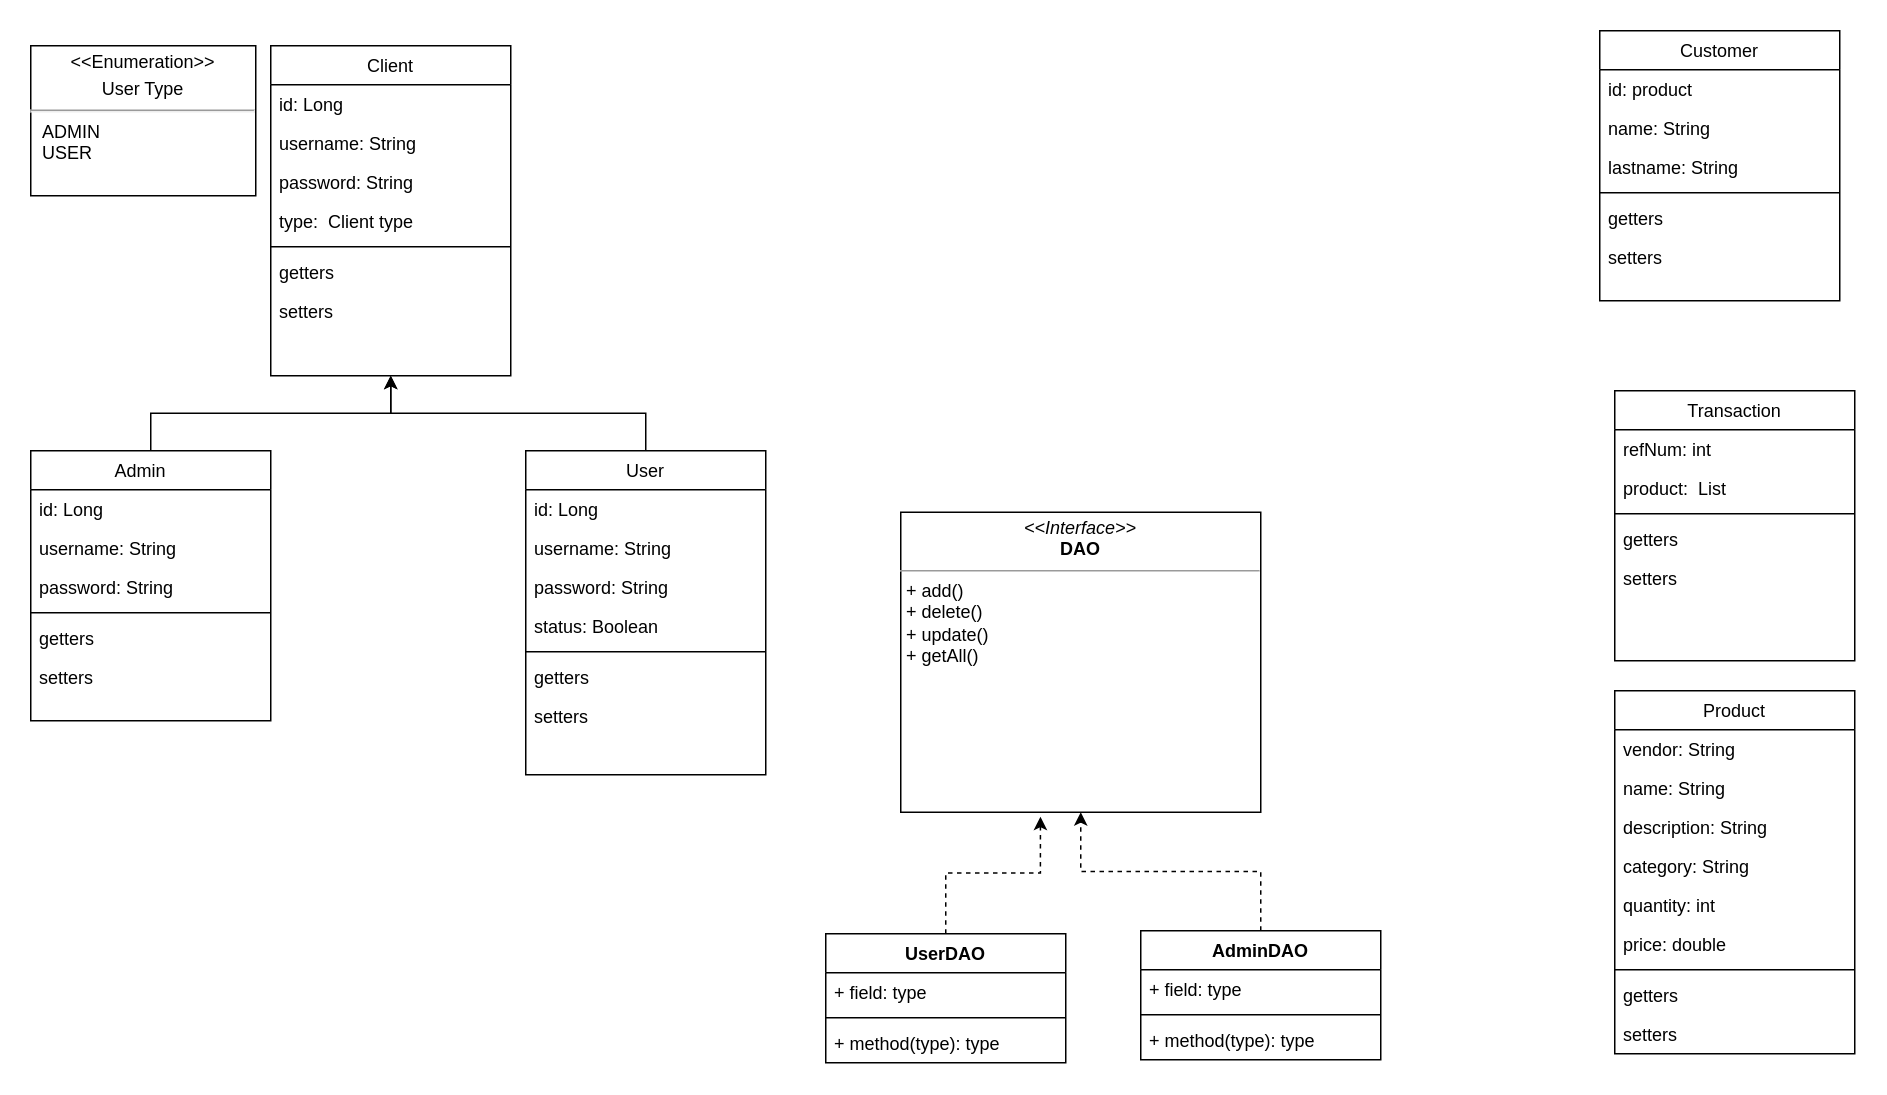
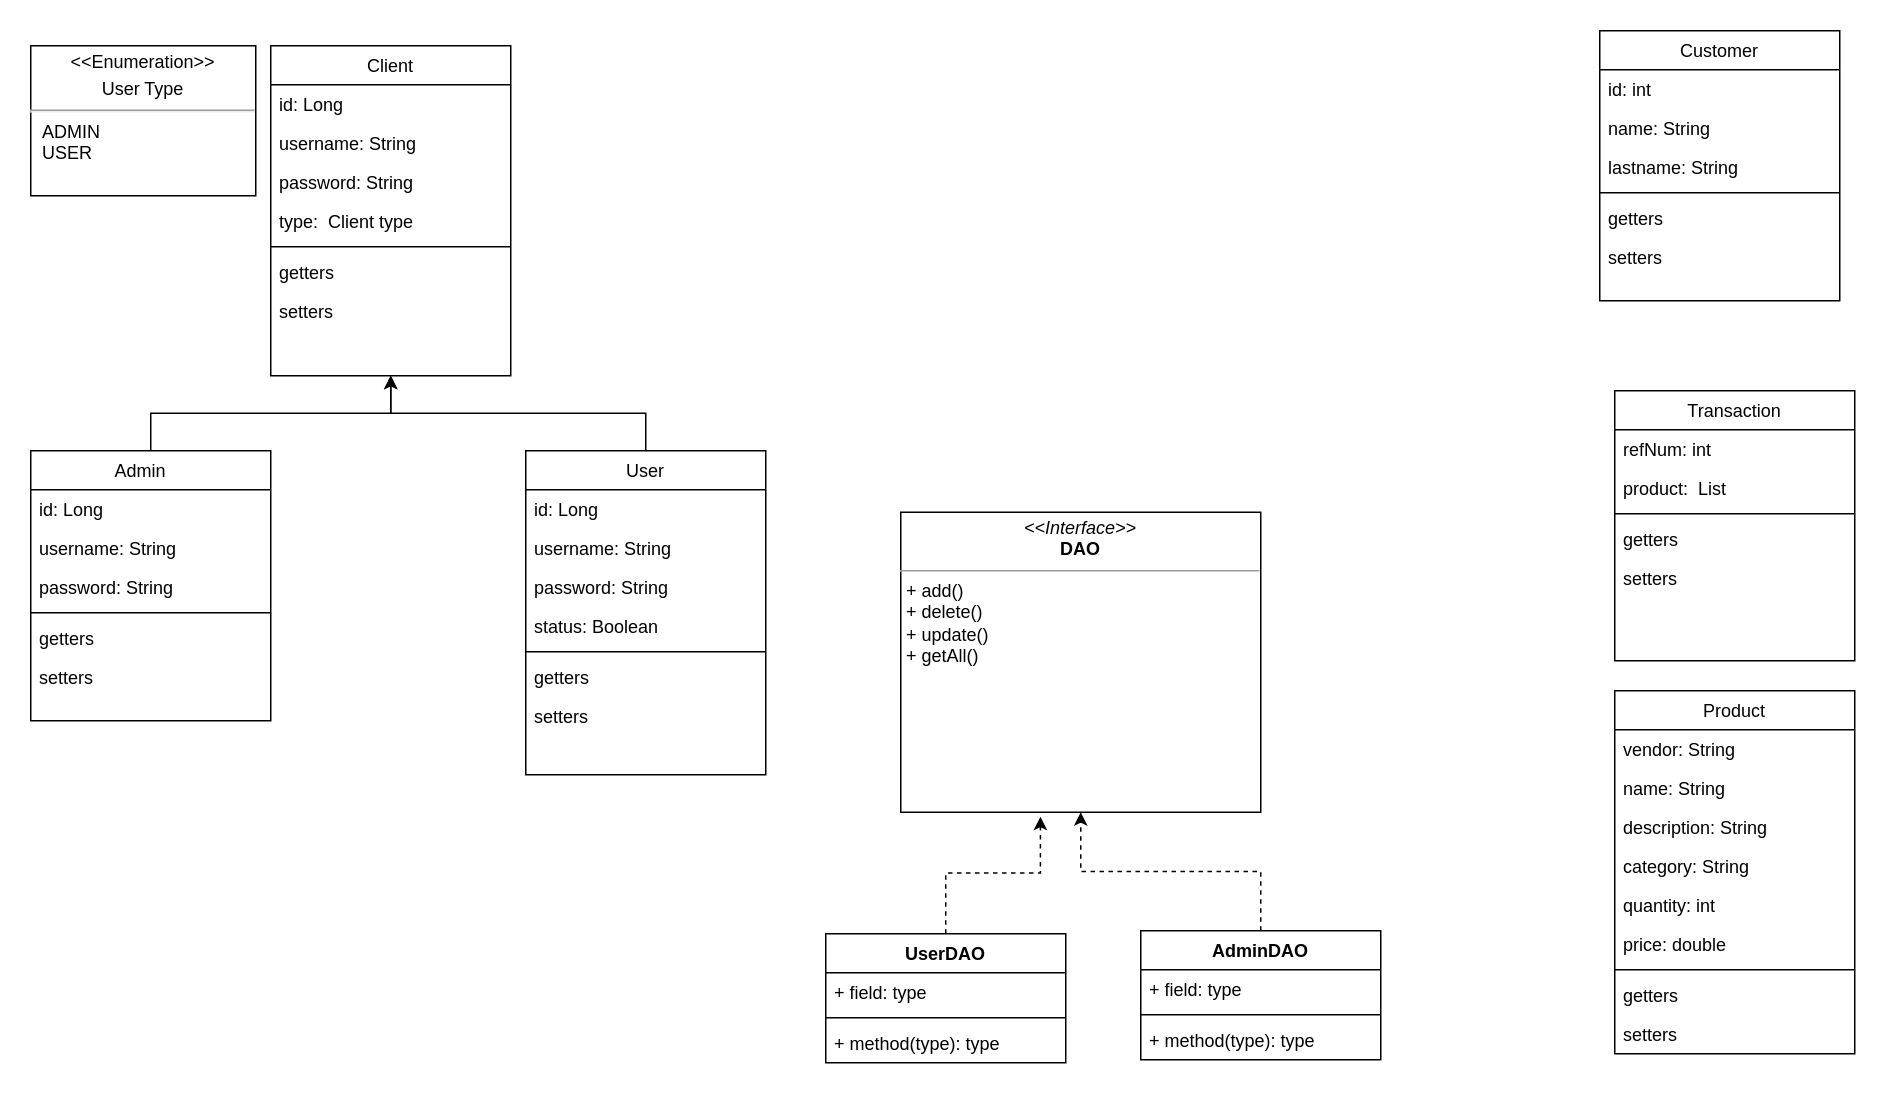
- <mxCell id="12" value="id: product" style="text;align=left;verticalAlign=top;spacingLeft=4;spacingRight=4;overflow=hidden;rotatable=0;points=[[0,0.5],[1,0.5]];portConstraint=eastwest;" parent="11" vertex="1"><mxGeometry y="26" width="160" height="26" as="geometry" /></mxCell>
+ <mxCell id="12" value="id: int" style="text;align=left;verticalAlign=top;spacingLeft=4;spacingRight=4;overflow=hidden;rotatable=0;points=[[0,0.5],[1,0.5]];portConstraint=eastwest;" parent="11" vertex="1"><mxGeometry y="26" width="160" height="26" as="geometry" /></mxCell>
